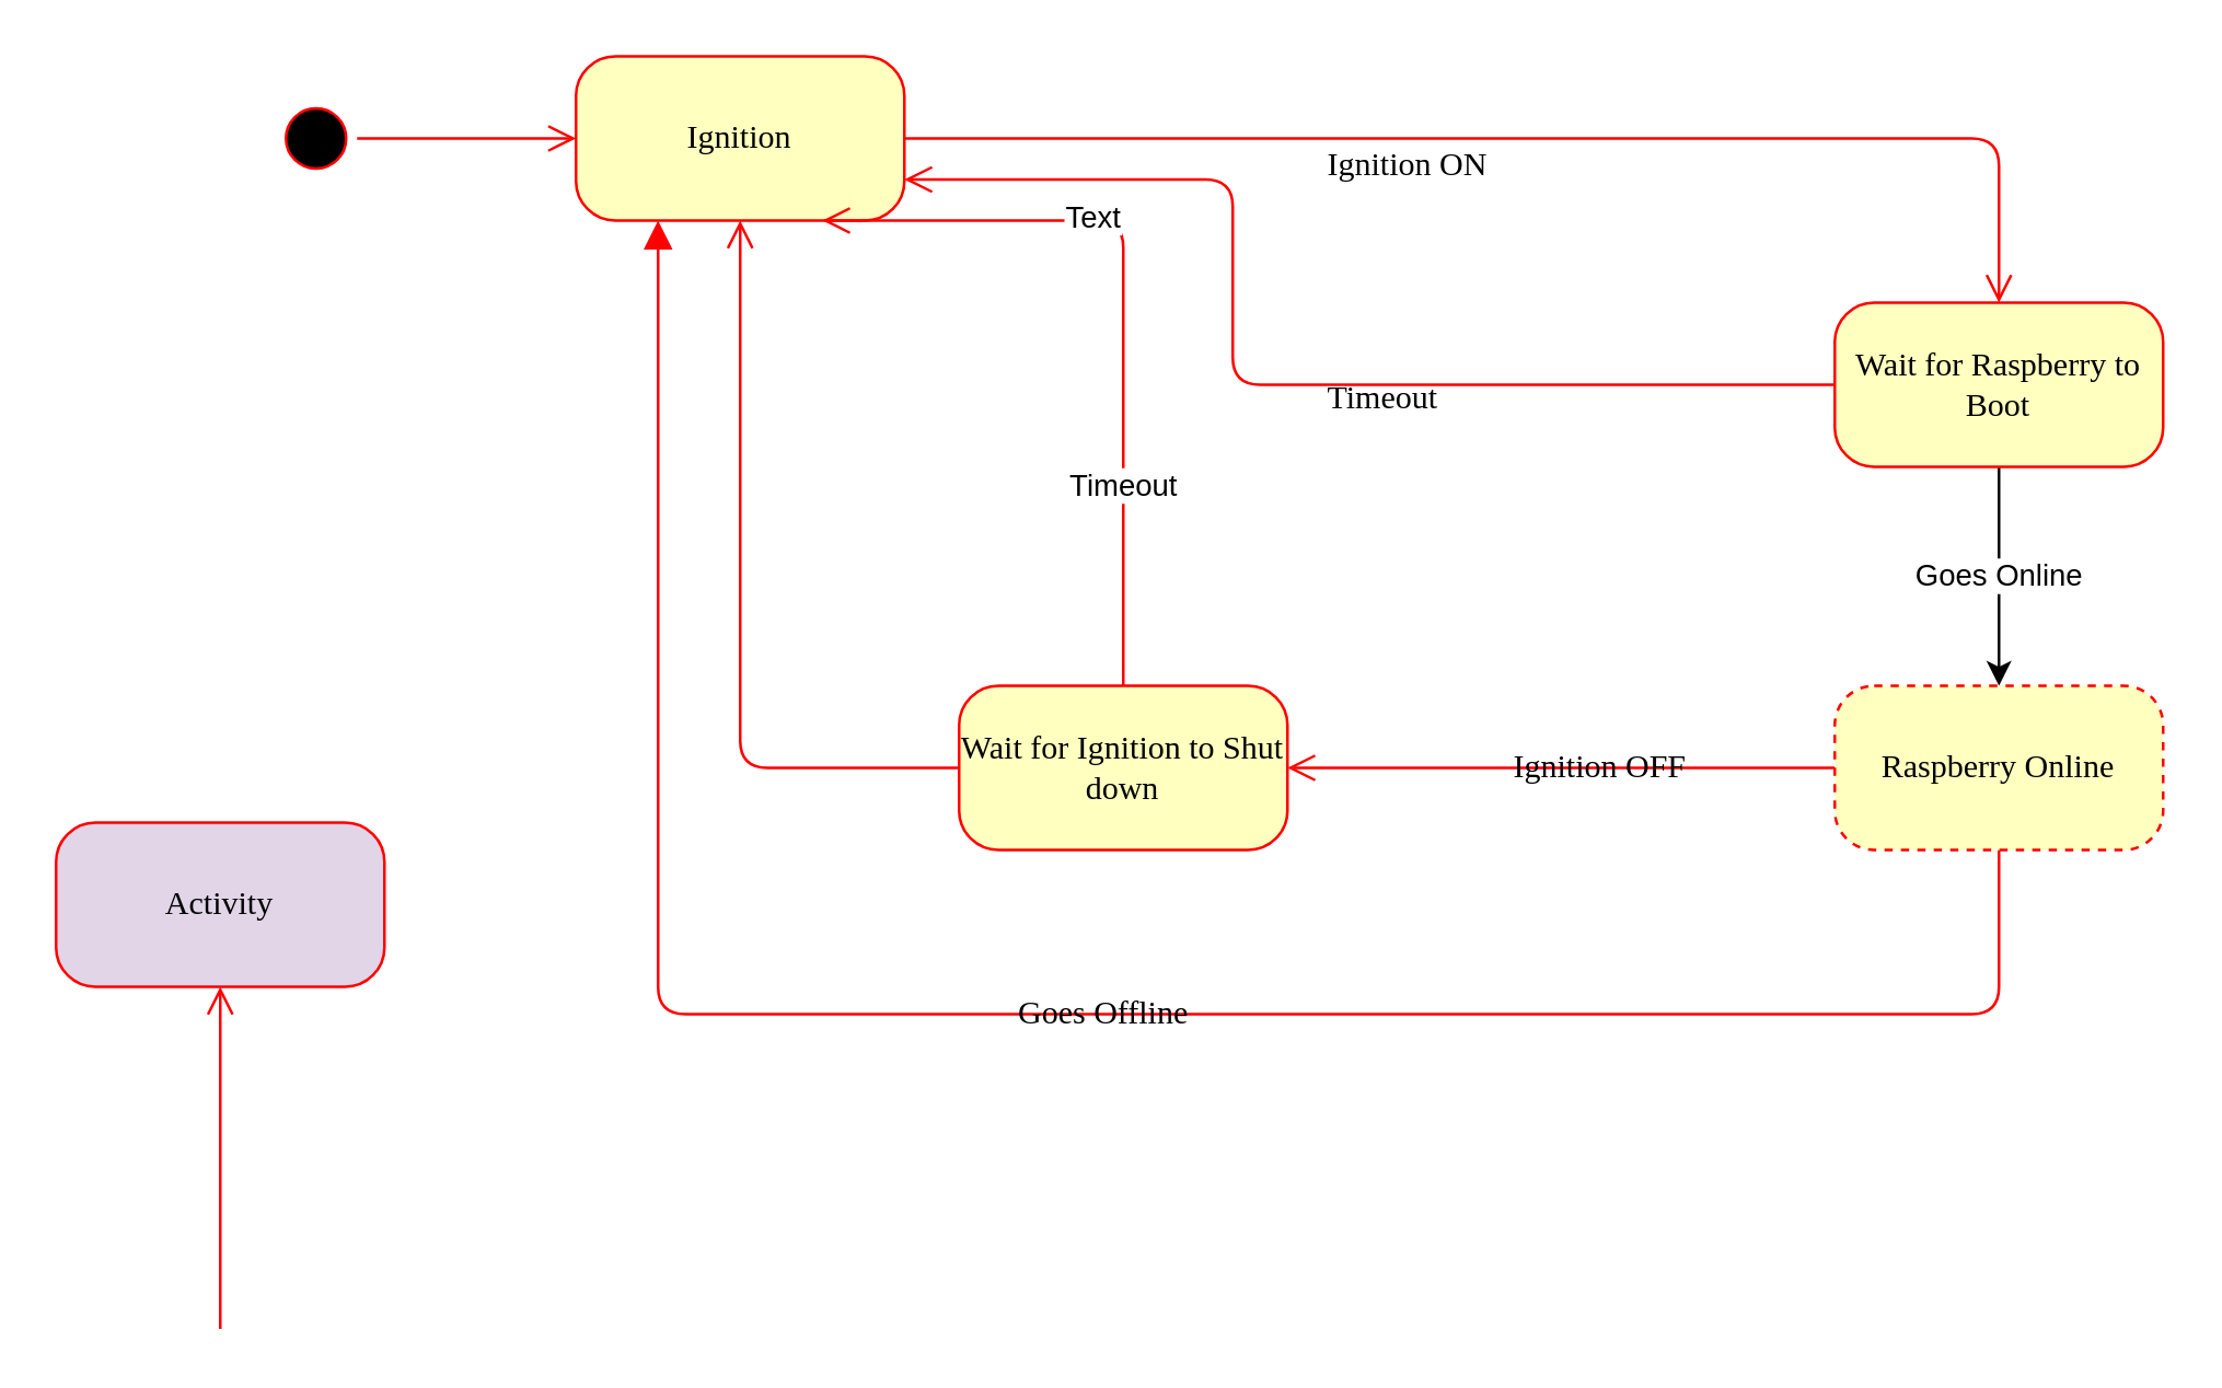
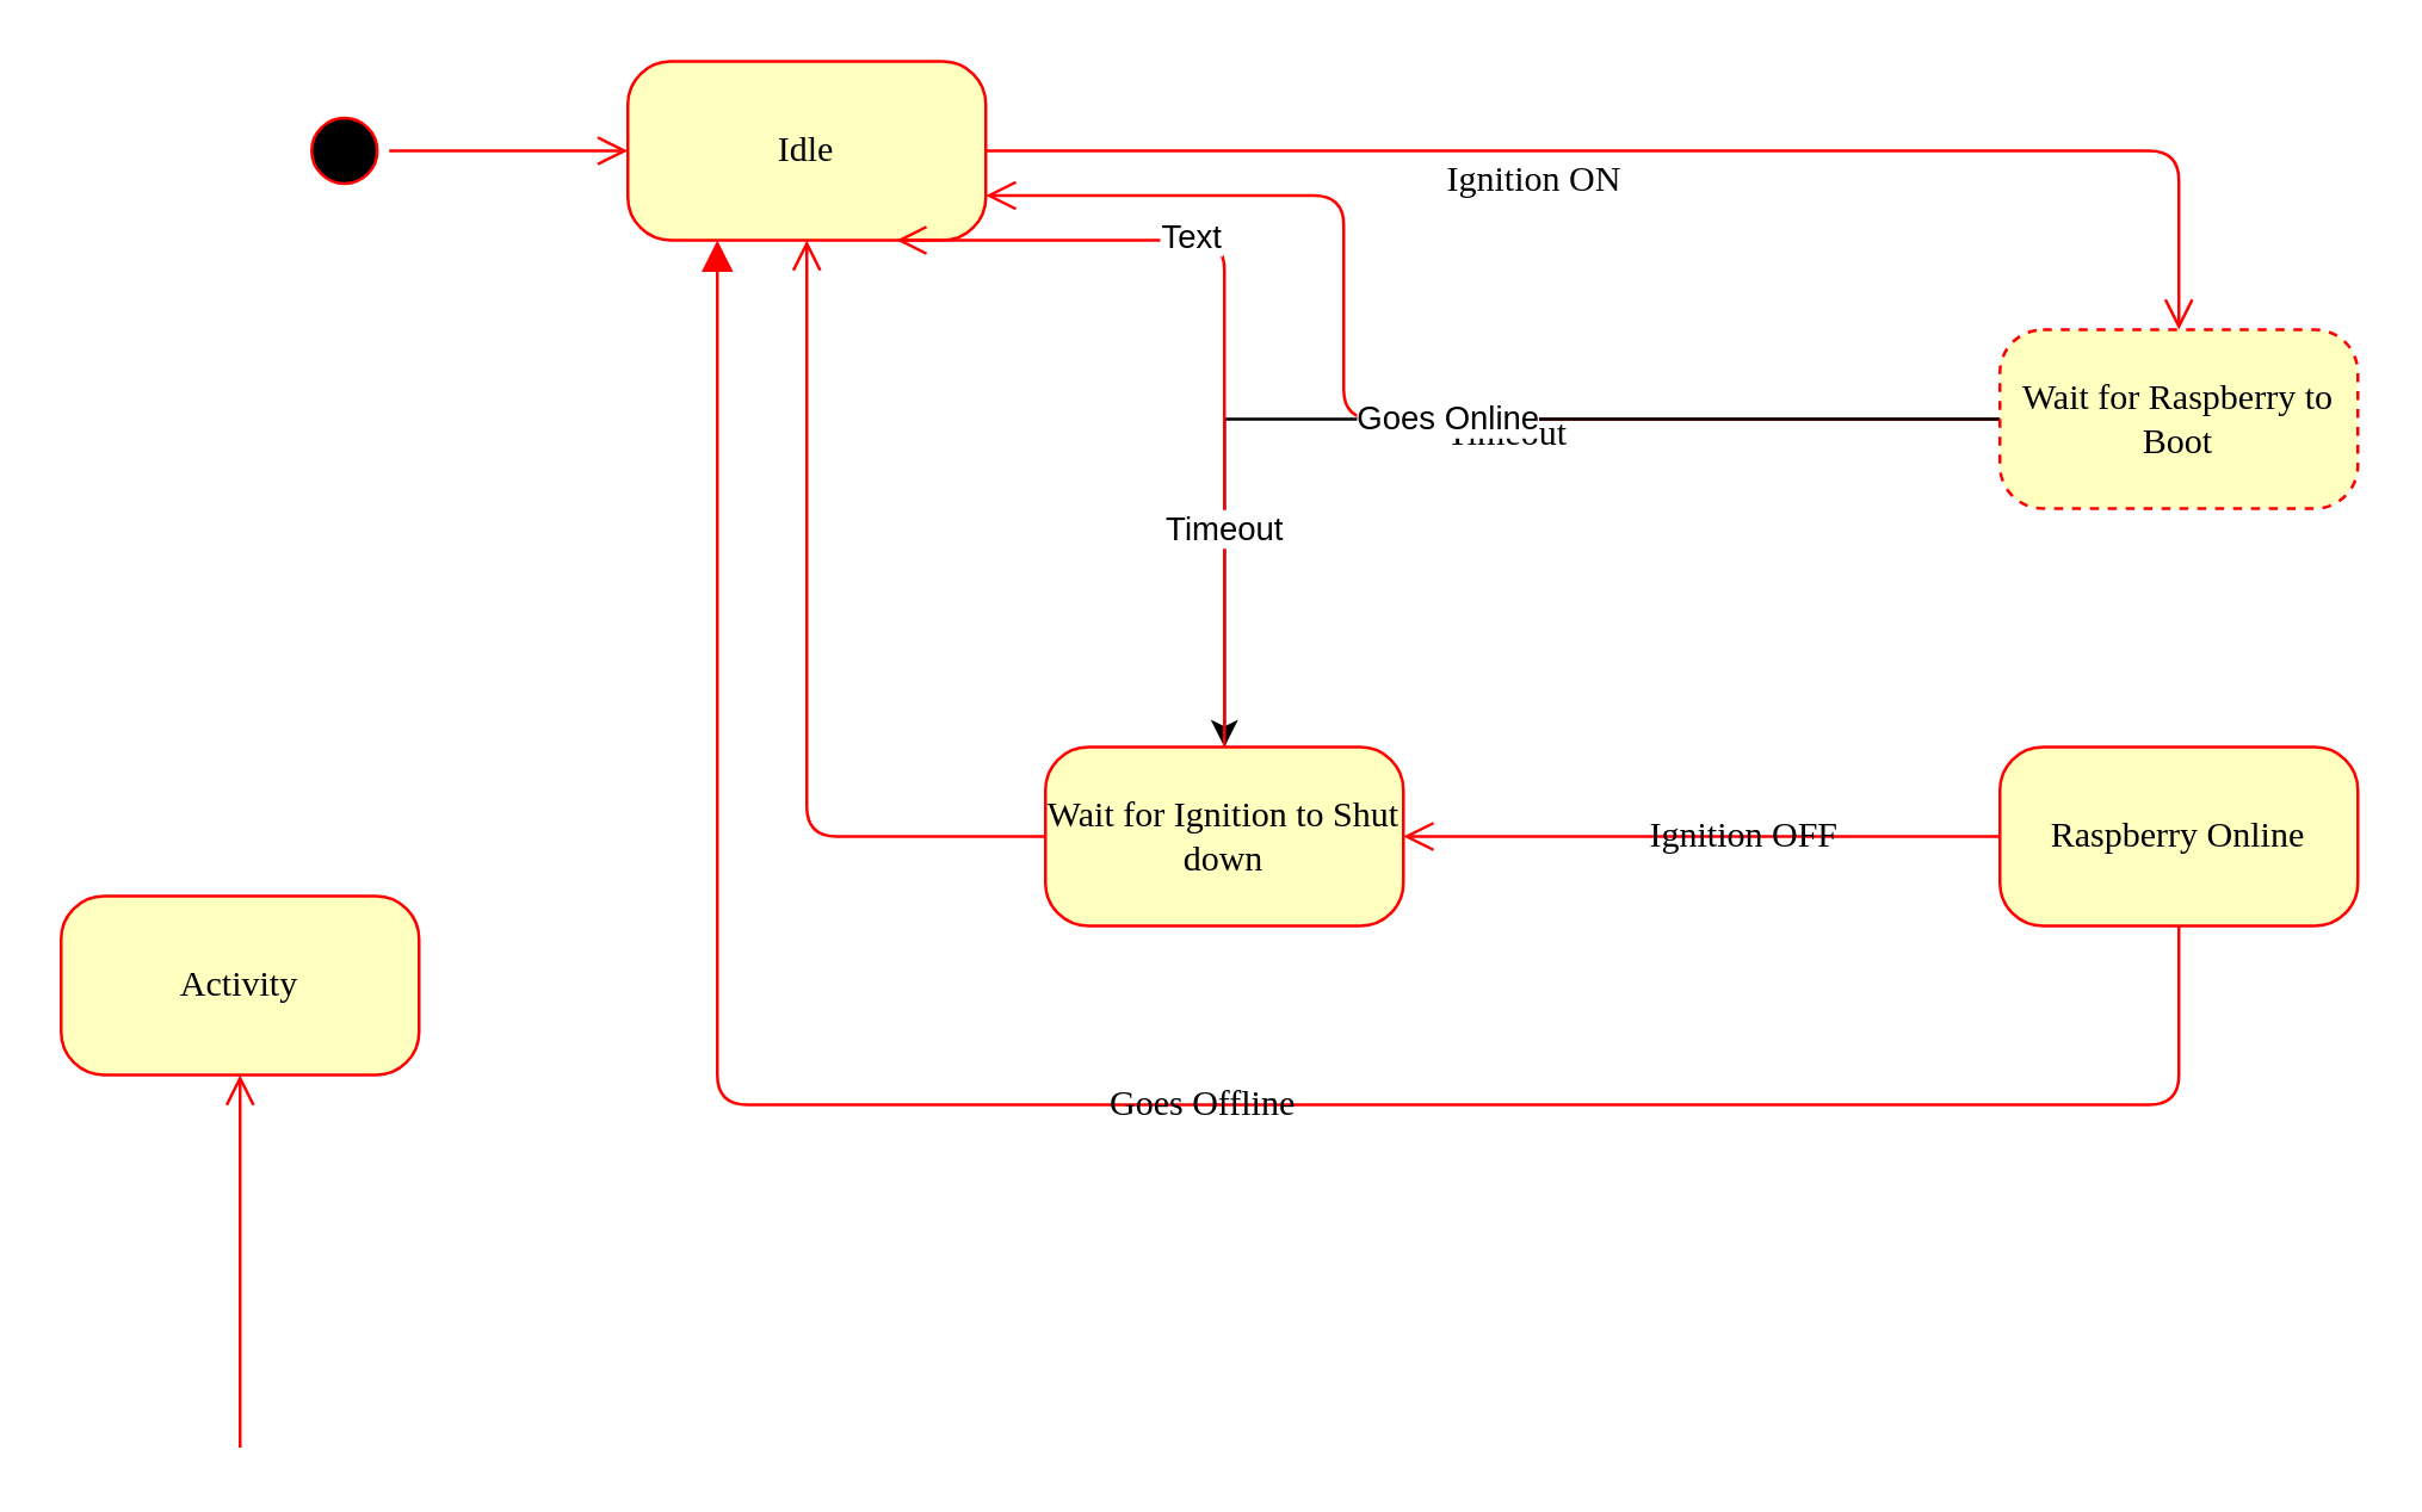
- <mxCell id="4" value="Ignition" style="rounded=1;whiteSpace=wrap;html=1;arcSize=24;fillColor=#ffffc0;strokeColor=#ff0000;shadow=0;comic=0;labelBackgroundColor=none;fontFamily=Verdana;fontSize=12;fontColor=#000000;align=center;" parent="1" vertex="1"><mxGeometry x="210" y="20" width="120" height="60" as="geometry" /></mxCell>
+ <mxCell id="4" value="Idle" style="rounded=1;whiteSpace=wrap;html=1;arcSize=24;fillColor=#ffffc0;strokeColor=#ff0000;shadow=0;comic=0;labelBackgroundColor=none;fontFamily=Verdana;fontSize=12;fontColor=#000000;align=center;" parent="1" vertex="1"><mxGeometry x="210" y="20" width="120" height="60" as="geometry" /></mxCell>
- <mxCell id="7" value="Wait for Raspberry to Boot" style="rounded=1;whiteSpace=wrap;html=1;arcSize=24;fillColor=#ffffc0;strokeColor=#ff0000;shadow=0;comic=0;labelBackgroundColor=none;fontFamily=Verdana;fontSize=12;fontColor=#000000;align=center;" parent="1" vertex="1"><mxGeometry x="670" y="110" width="120" height="60" as="geometry" /></mxCell>
+ <mxCell id="7" value="Wait for Raspberry to Boot" style="rounded=1;whiteSpace=wrap;html=1;arcSize=24;fillColor=#ffffc0;strokeColor=#ff0000;shadow=0;comic=0;labelBackgroundColor=none;fontFamily=Verdana;fontSize=12;fontColor=#000000;align=center;dashed=1;" parent="1" vertex="1"><mxGeometry x="670" y="110" width="120" height="60" as="geometry" /></mxCell>
- <mxCell id="6" value="Goes Online" style="edgeStyle=orthogonalEdgeStyle;rounded=0;orthogonalLoop=1;jettySize=auto;html=1;" edge="1" parent="1" source="7" target="16"><mxGeometry relative="1" as="geometry" /></mxCell>
+ <mxCell id="6" value="Goes Online" style="edgeStyle=orthogonalEdgeStyle;rounded=0;orthogonalLoop=1;jettySize=auto;html=1;" edge="1" parent="1" source="7" target="17"><mxGeometry relative="1" as="geometry" /></mxCell>
- <mxCell id="16" value="Raspberry Online" style="rounded=1;whiteSpace=wrap;html=1;arcSize=24;fillColor=#ffffc0;strokeColor=#ff0000;shadow=0;comic=0;labelBackgroundColor=none;fontFamily=Verdana;fontSize=12;fontColor=#000000;align=center;dashed=1;" vertex="1" parent="1"><mxGeometry x="670" y="250" width="120" height="60" as="geometry" /></mxCell>
+ <mxCell id="16" value="Raspberry Online" style="rounded=1;whiteSpace=wrap;html=1;arcSize=24;fillColor=#ffffc0;strokeColor=#ff0000;shadow=0;comic=0;labelBackgroundColor=none;fontFamily=Verdana;fontSize=12;fontColor=#000000;align=center;" vertex="1" parent="1"><mxGeometry x="670" y="250" width="120" height="60" as="geometry" /></mxCell>
- <mxCell id="3" value="Activity" style="rounded=1;whiteSpace=wrap;html=1;arcSize=24;fillColor=#e1d5e7;strokeColor=#ff0000;shadow=0;comic=0;labelBackgroundColor=none;fontFamily=Verdana;fontSize=12;fontColor=#000000;align=center;" parent="1" vertex="1"><mxGeometry x="20" y="300" width="120" height="60" as="geometry" /></mxCell>
+ <mxCell id="3" value="Activity" style="rounded=1;whiteSpace=wrap;html=1;arcSize=24;fillColor=#ffffc0;strokeColor=#ff0000;shadow=0;comic=0;labelBackgroundColor=none;fontFamily=Verdana;fontSize=12;fontColor=#000000;align=center;" parent="1" vertex="1"><mxGeometry x="20" y="300" width="120" height="60" as="geometry" /></mxCell>
